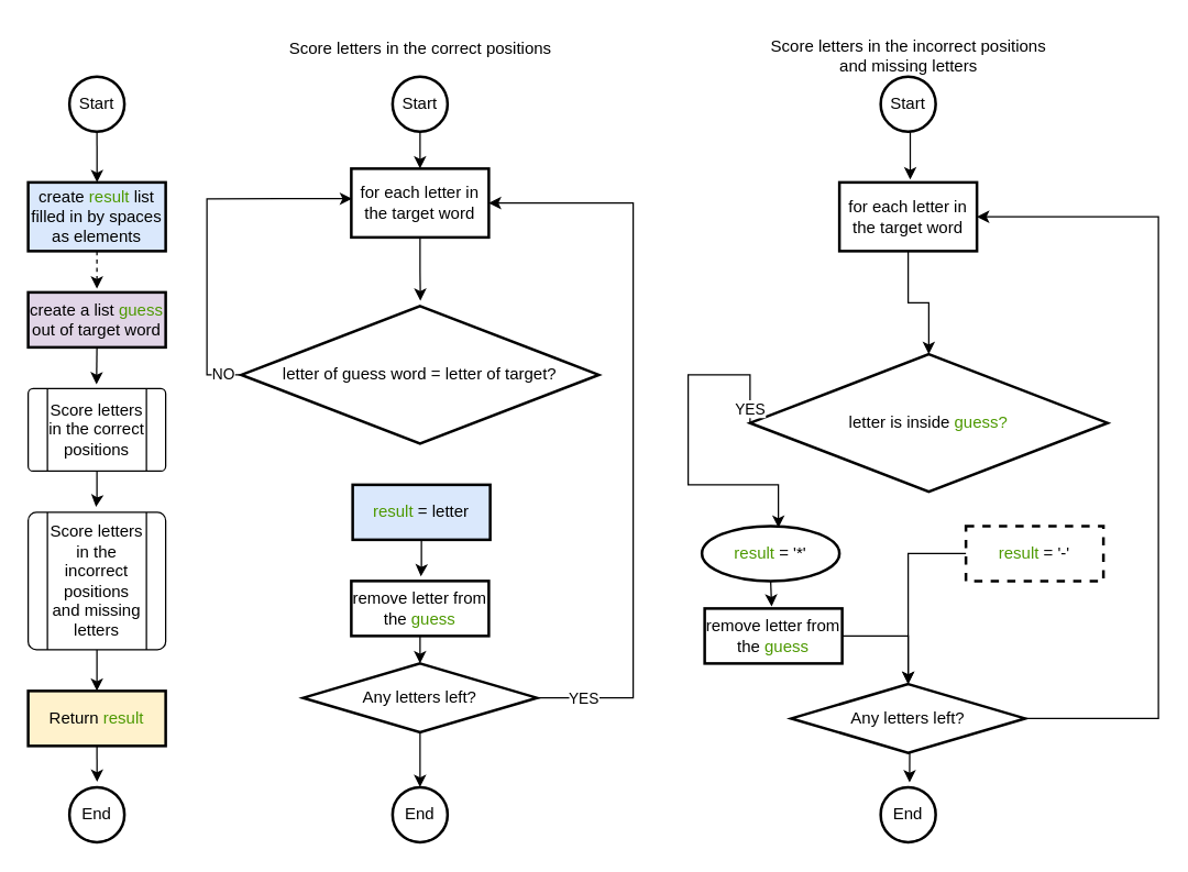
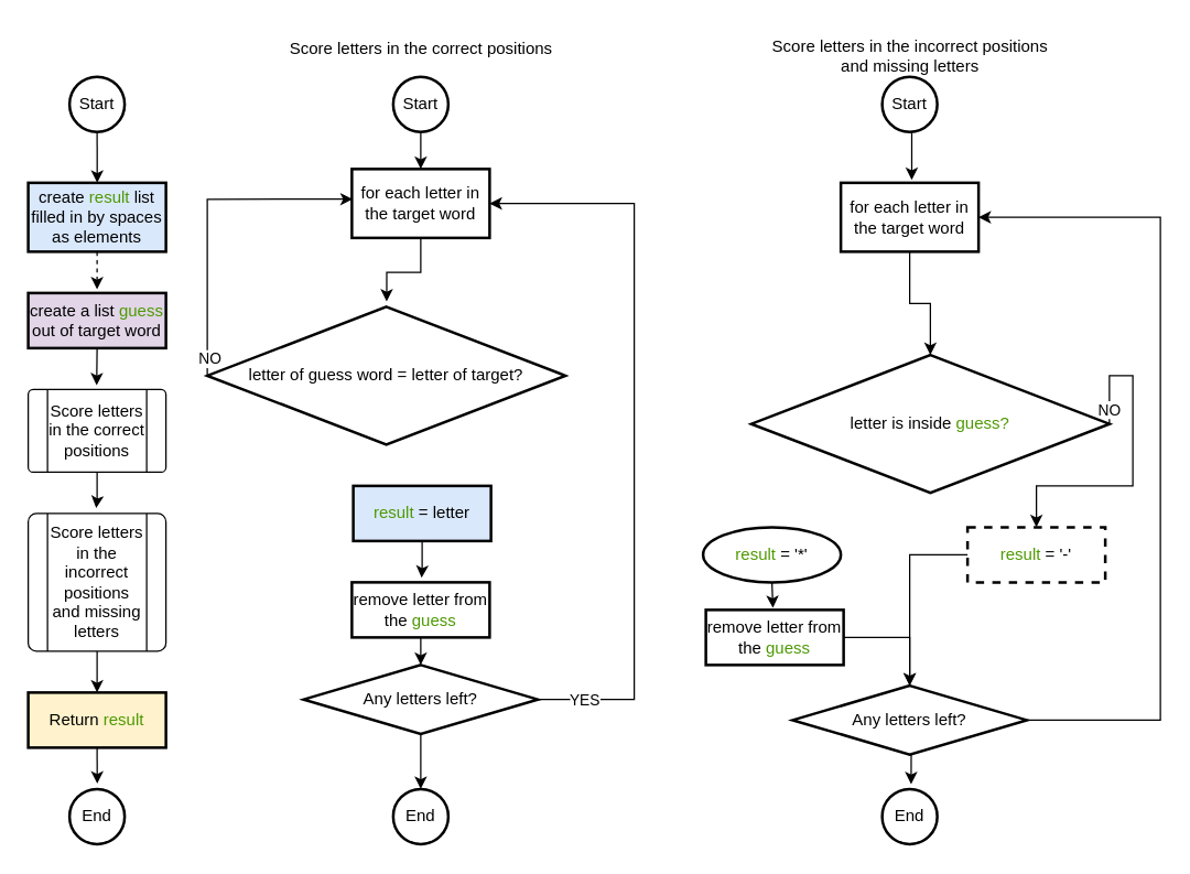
- <mxCell id="14" value="letter of guess word = letter of target?" style="strokeWidth=2;html=1;shape=mxgraph.flowchart.decision;whiteSpace=wrap;" parent="1" vertex="1"><mxGeometry x="175" y="222" width="260" height="100" as="geometry" /></mxCell>
+ <mxCell id="14" value="letter of guess word = letter of target?" style="strokeWidth=2;html=1;shape=mxgraph.flowchart.decision;whiteSpace=wrap;" parent="1" vertex="1"><mxGeometry x="150" y="222" width="260" height="100" as="geometry" /></mxCell>
- <mxCell id="32" style="edgeStyle=orthogonalEdgeStyle;rounded=0;orthogonalLoop=1;jettySize=auto;html=1;exitX=0;exitY=0.5;exitDx=0;exitDy=0;exitPerimeter=0;entryX=0.556;entryY=0.032;entryDx=0;entryDy=0;entryPerimeter=0;" edge="1" parent="1" source="29" target="30"><mxGeometry relative="1" as="geometry"><Array as="points"><mxPoint x="500" y="272" /><mxPoint x="500" y="352" /><mxPoint x="566" y="352" /></Array></mxGeometry></mxCell>
- <mxCell id="33" value="YES" style="edgeLabel;html=1;align=center;verticalAlign=middle;resizable=0;points=[];" vertex="1" connectable="0" parent="32"><mxGeometry x="-0.913" y="1" relative="1" as="geometry"><mxPoint as="offset" /></mxGeometry></mxCell>
+ <mxCell id="27" style="edgeStyle=orthogonalEdgeStyle;rounded=0;orthogonalLoop=1;jettySize=auto;html=1;exitX=1;exitY=0.5;exitDx=0;exitDy=0;exitPerimeter=0;entryX=0.5;entryY=0;entryDx=0;entryDy=0;" edge="1" parent="1" source="29" target="35"><mxGeometry relative="1" as="geometry"><Array as="points"><mxPoint x="822" y="272" /><mxPoint x="822" y="352" /><mxPoint x="752" y="352" /></Array></mxGeometry></mxCell>
+ <mxCell id="28" value="NO" style="edgeLabel;html=1;align=center;verticalAlign=middle;resizable=0;points=[];" vertex="1" connectable="0" parent="27"><mxGeometry x="-0.904" y="1" relative="1" as="geometry"><mxPoint as="offset" /></mxGeometry></mxCell>
